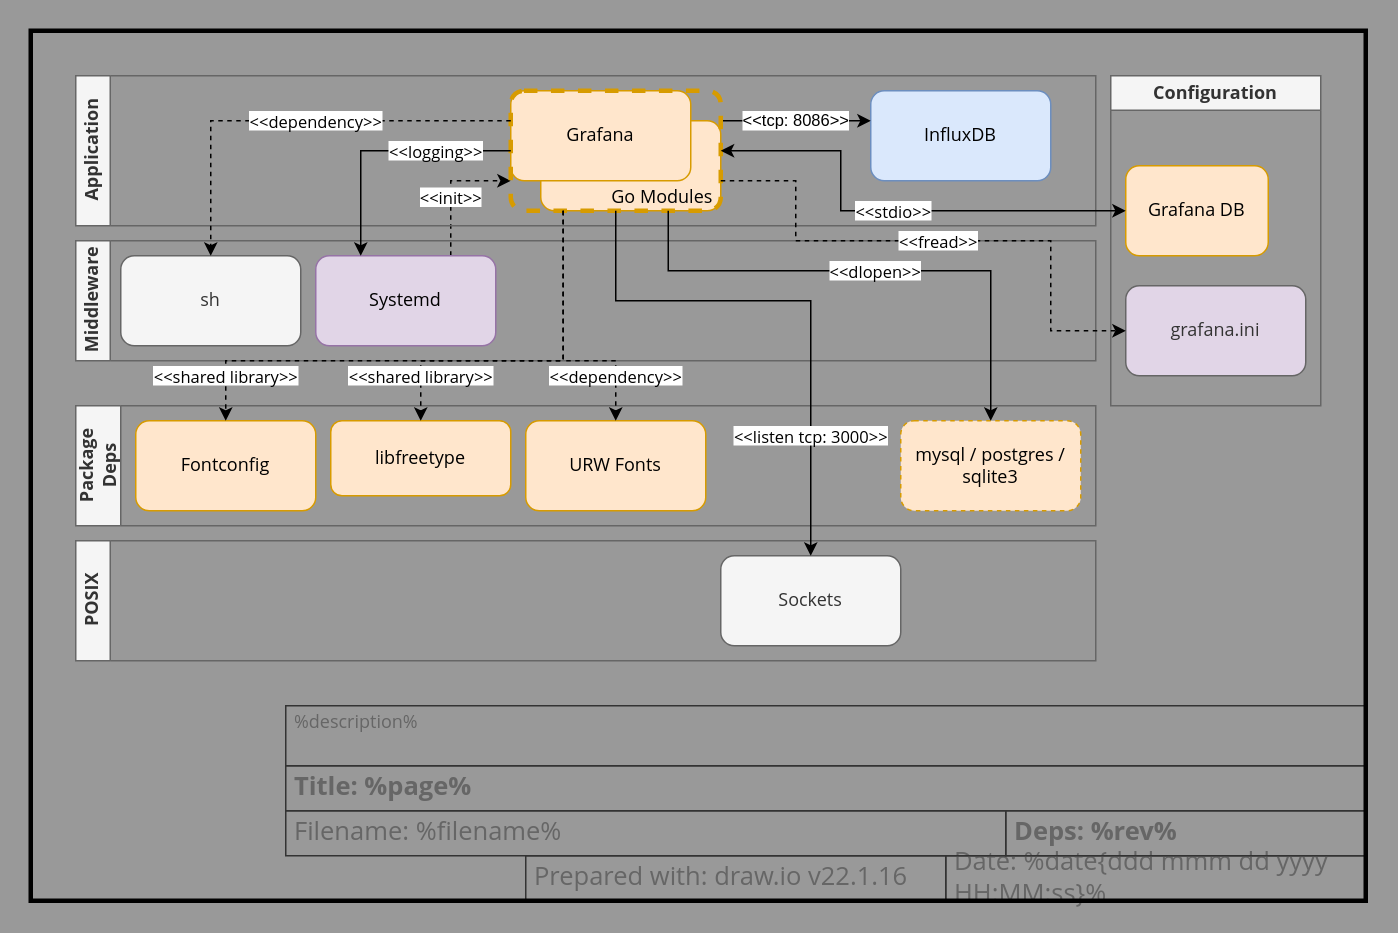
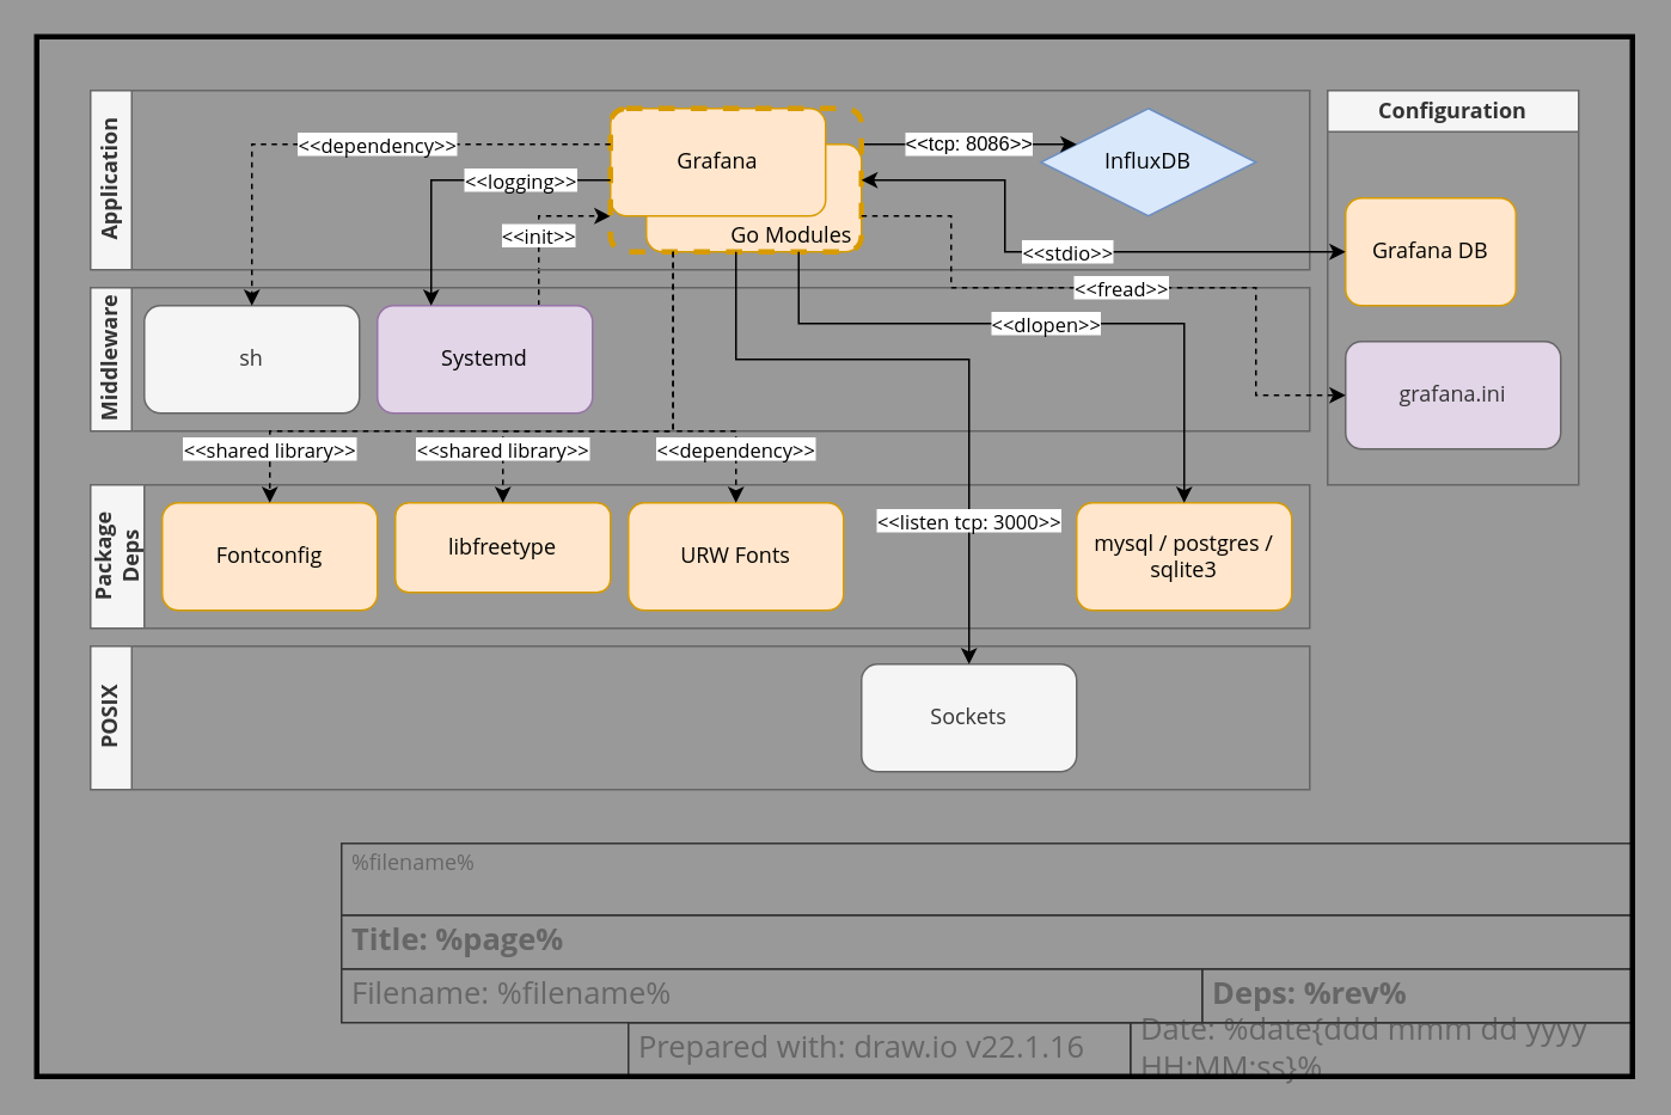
- <mxCell id="17" value="InfluxDB" style="rounded=1;whiteSpace=wrap;html=1;fontFamily=Open Sans;fillColor=#dae8fc;strokeColor=#6c8ebf;" vertex="1" parent="14"><mxGeometry x="530" y="10" width="120" height="60" as="geometry" /></mxCell>
+ <mxCell id="17" value="InfluxDB" style="rhombus;whiteSpace=wrap;html=1;fontFamily=Open Sans;fillColor=#dae8fc;strokeColor=#6c8ebf;" vertex="1" parent="14"><mxGeometry x="530" y="10" width="120" height="60" as="geometry" /></mxCell>
- <mxCell id="30" value="mysql / postgres / sqlite3" style="rounded=1;whiteSpace=wrap;html=1;fontFamily=Open Sans;fillColor=#ffe6cc;strokeColor=#d79b00;dashed=1;" vertex="1" parent="26"><mxGeometry x="550" y="10" width="120" height="60" as="geometry" /></mxCell>
+ <mxCell id="30" value="mysql / postgres / sqlite3" style="rounded=1;whiteSpace=wrap;html=1;fontFamily=Open Sans;fillColor=#ffe6cc;strokeColor=#d79b00;" vertex="1" parent="26"><mxGeometry x="550" y="10" width="120" height="60" as="geometry" /></mxCell>
- <mxCell id="6" value="&lt;div align=&quot;left&quot;&gt;%description%&lt;/div&gt;" style="strokeWidth=1;shadow=0;dashed=0;html=1;shape=mxgraph.mockup.text.textBox;fontColor=#666666;align=left;verticalAlign=top;fontSize=12;spacingLeft=4;spacingTop=-3;whiteSpace=wrap;strokeColor=#333333;mainText=;fillColor=none;fontFamily=Open Sans;movable=1;resizable=1;rotatable=1;deletable=1;editable=1;locked=0;connectable=1;" parent="1" vertex="1"><mxGeometry x="190" y="470" width="720" height="40" as="geometry" /></mxCell>
+ <mxCell id="6" value="&lt;div align=&quot;left&quot;&gt;%filename%&lt;/div&gt;" style="strokeWidth=1;shadow=0;dashed=0;html=1;shape=mxgraph.mockup.text.textBox;fontColor=#666666;align=left;verticalAlign=top;fontSize=12;spacingLeft=4;spacingTop=-3;whiteSpace=wrap;strokeColor=#333333;mainText=;fillColor=none;fontFamily=Open Sans;movable=1;resizable=1;rotatable=1;deletable=1;editable=1;locked=0;connectable=1;" parent="1" vertex="1"><mxGeometry x="190" y="470" width="720" height="40" as="geometry" /></mxCell>
